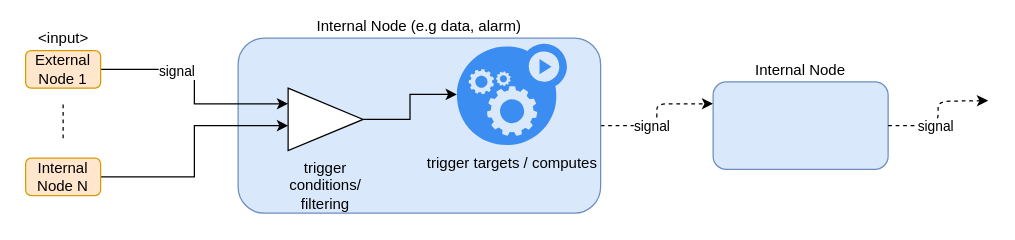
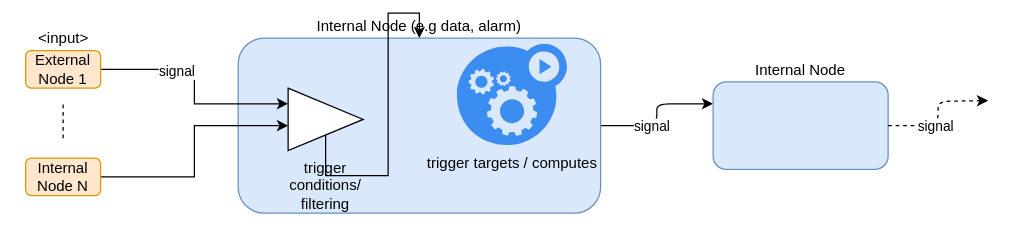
- <mxCell id="2" style="edgeStyle=orthogonalEdgeStyle;orthogonalLoop=1;jettySize=auto;html=1;entryX=0;entryY=0.25;entryDx=0;entryDy=0;rounded=1;dashed=1;" edge="1" parent="1" source="4" target="15"><mxGeometry relative="1" as="geometry" /></mxCell>
+ <mxCell id="2" style="edgeStyle=orthogonalEdgeStyle;orthogonalLoop=1;jettySize=auto;html=1;entryX=0;entryY=0.25;entryDx=0;entryDy=0;rounded=1;" edge="1" parent="1" source="4" target="15"><mxGeometry relative="1" as="geometry" /></mxCell>
- <mxCell id="8" value="" style="edgeStyle=orthogonalEdgeStyle;rounded=0;orthogonalLoop=1;jettySize=auto;html=1;entryX=0;entryY=0.5;entryDx=0;entryDy=0;entryPerimeter=0;" edge="1" parent="1" source="9" target="10"><mxGeometry relative="1" as="geometry" /></mxCell>
+ <mxCell id="8" value="" style="edgeStyle=orthogonalEdgeStyle;rounded=0;orthogonalLoop=1;jettySize=auto;html=1;" edge="1" parent="1" source="9" target="4"><mxGeometry relative="1" as="geometry" /></mxCell>
